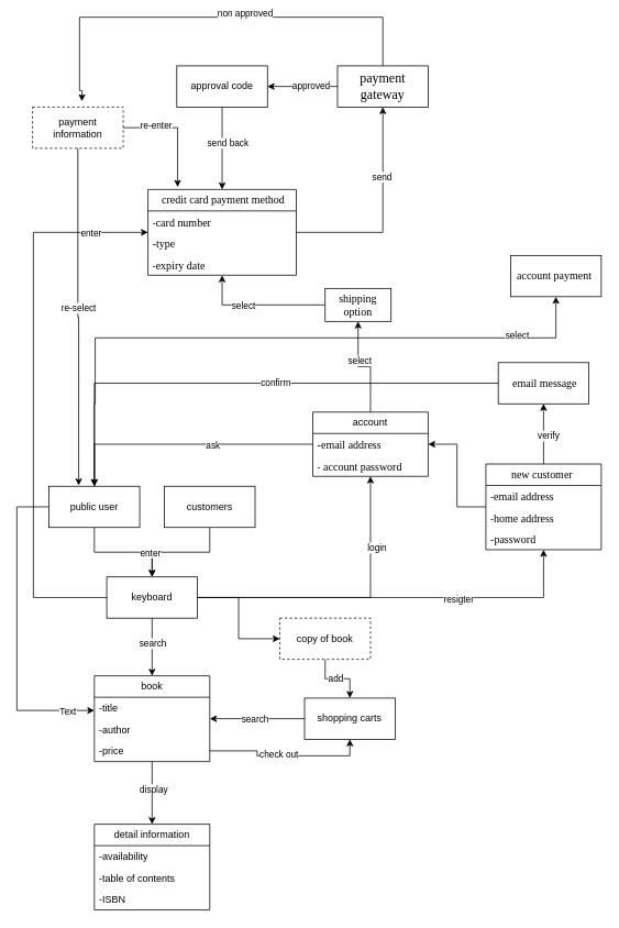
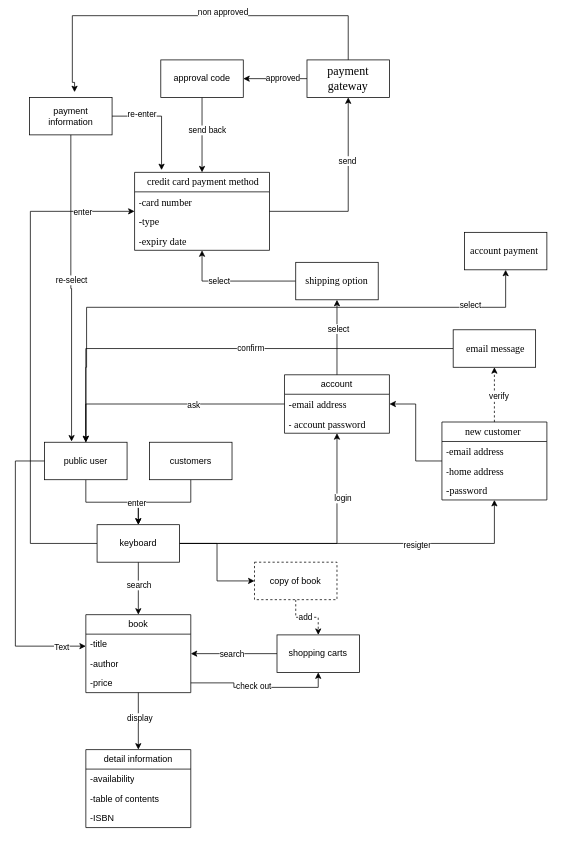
- <mxCell id="73" value="payment information" style="html=1;whiteSpace=wrap;dashed=1;" parent="1" vertex="1"><mxGeometry x="39" y="129" width="110" height="50" as="geometry" /></mxCell>
+ <mxCell id="73" value="payment information" style="html=1;whiteSpace=wrap;" parent="1" vertex="1"><mxGeometry x="39" y="129" width="110" height="50" as="geometry" /></mxCell>
- <mxCell id="58" value="&lt;span id=&quot;docs-internal-guid-f3eacc5c-7fff-fe73-1652-5297c20cd70c&quot; style=&quot;font-size:10pt;font-family:'Times New Roman',serif;color:#000000;background-color:transparent;font-weight:400;font-style:normal;font-variant:normal;text-decoration:none;vertical-align:baseline;white-space:pre;white-space:pre-wrap;&quot;&gt;shipping option&lt;/span&gt;" style="html=1;whiteSpace=wrap;" parent="1" vertex="1"><mxGeometry x="394" y="349" width="80" height="40" as="geometry" /></mxCell>
+ <mxCell id="58" value="&lt;span id=&quot;docs-internal-guid-f3eacc5c-7fff-fe73-1652-5297c20cd70c&quot; style=&quot;font-size:10pt;font-family:'Times New Roman',serif;color:#000000;background-color:transparent;font-weight:400;font-style:normal;font-variant:normal;text-decoration:none;vertical-align:baseline;white-space:pre;white-space:pre-wrap;&quot;&gt;shipping option&lt;/span&gt;" style="html=1;whiteSpace=wrap;" parent="1" vertex="1"><mxGeometry x="394" y="349" width="110" height="50" as="geometry" /></mxCell>
- <mxCell id="46" style="edgeStyle=orthogonalEdgeStyle;rounded=0;orthogonalLoop=1;jettySize=auto;html=1;" parent="1" source="49" target="55" edge="1"><mxGeometry relative="1" as="geometry" /></mxCell>
+ <mxCell id="46" style="edgeStyle=orthogonalEdgeStyle;rounded=0;orthogonalLoop=1;jettySize=auto;html=1;dashed=1;" parent="1" source="49" target="55" edge="1"><mxGeometry relative="1" as="geometry" /></mxCell>
- <mxCell id="31" style="edgeStyle=orthogonalEdgeStyle;rounded=0;orthogonalLoop=1;jettySize=auto;html=1;" parent="1" source="33" target="36" edge="1"><mxGeometry relative="1" as="geometry" /></mxCell>
+ <mxCell id="31" style="edgeStyle=orthogonalEdgeStyle;rounded=0;orthogonalLoop=1;jettySize=auto;html=1;dashed=1;" parent="1" source="33" target="36" edge="1"><mxGeometry relative="1" as="geometry" /></mxCell>
